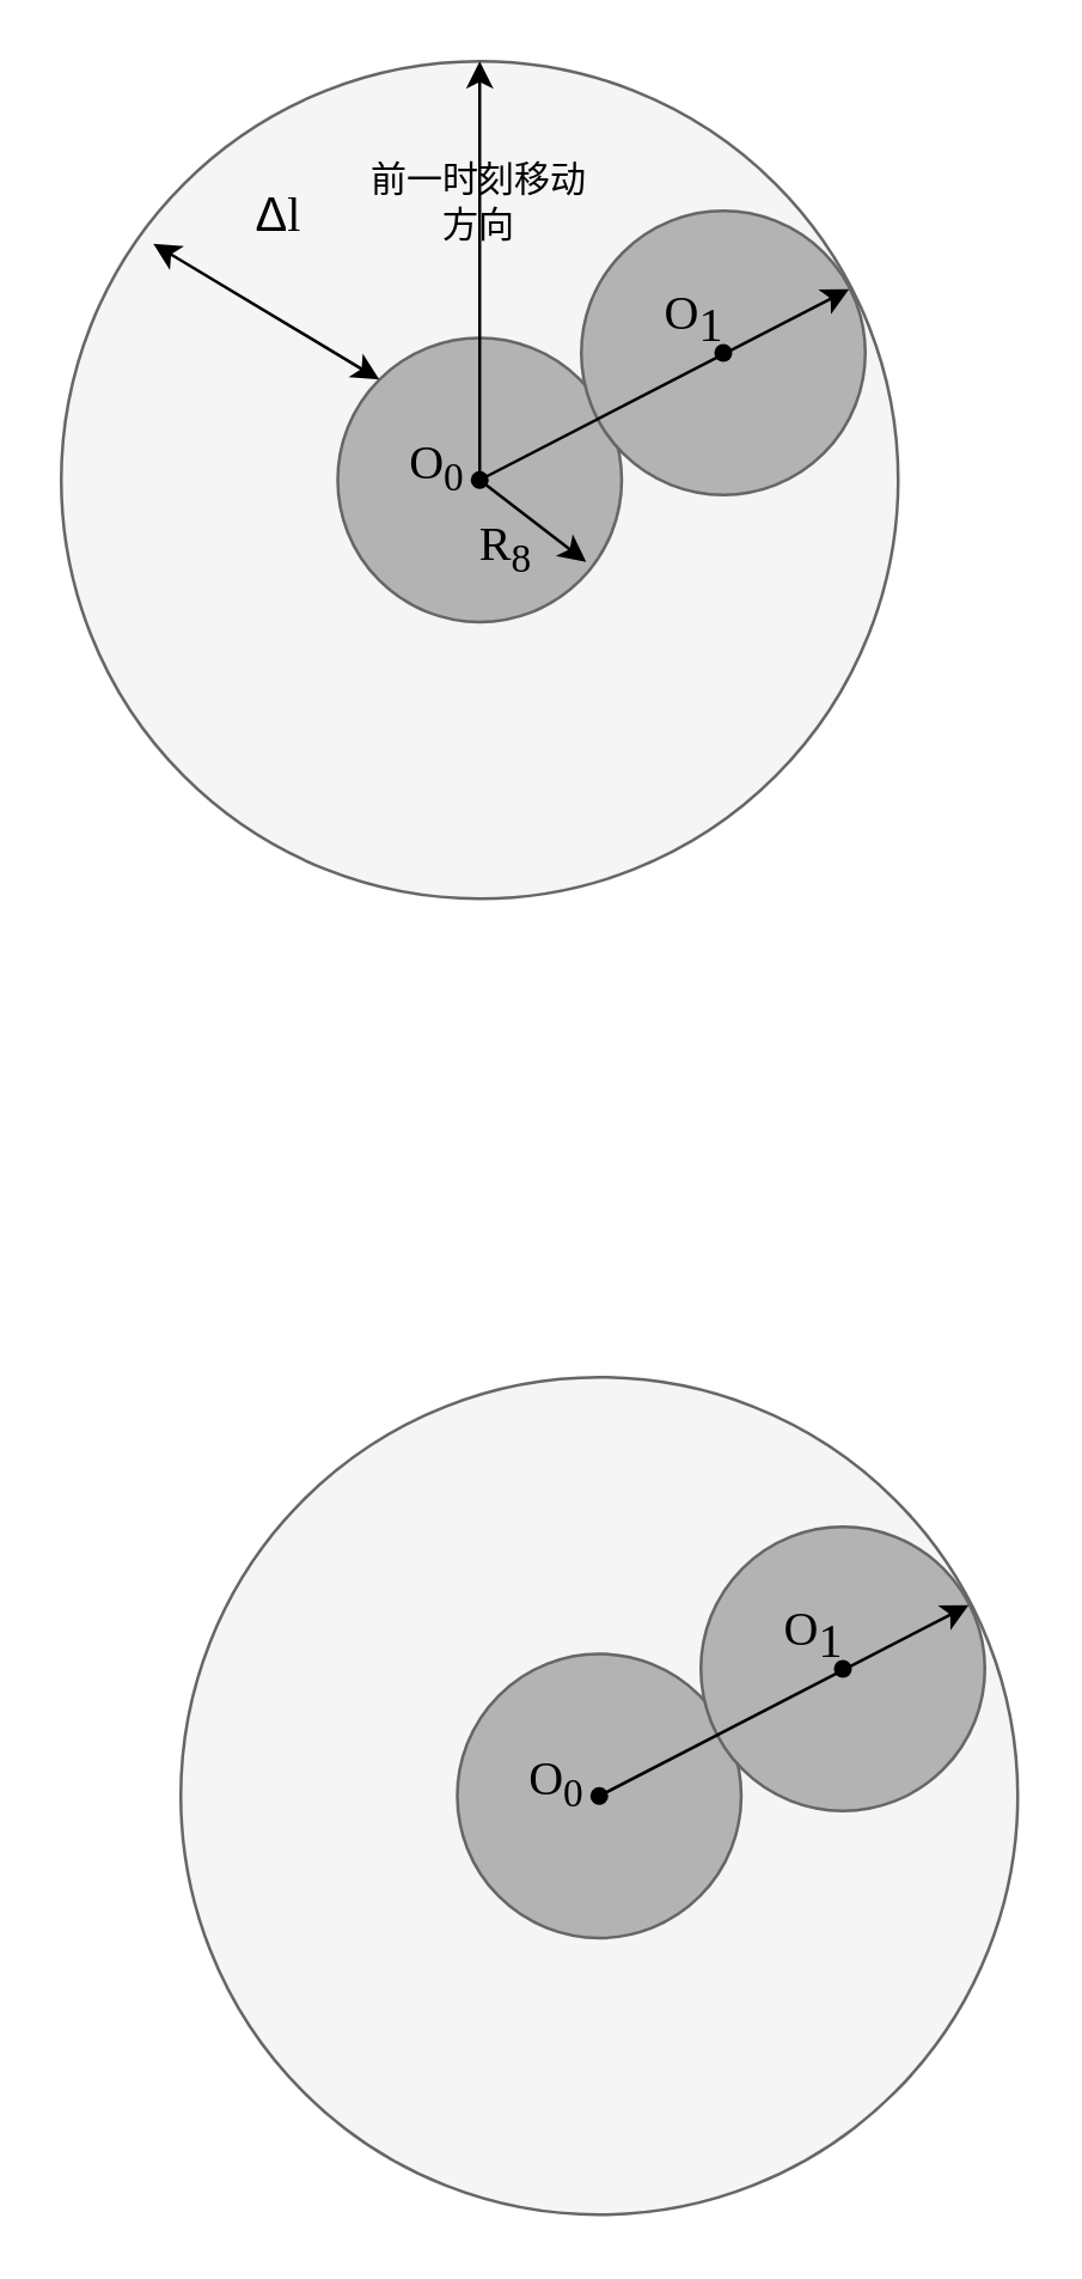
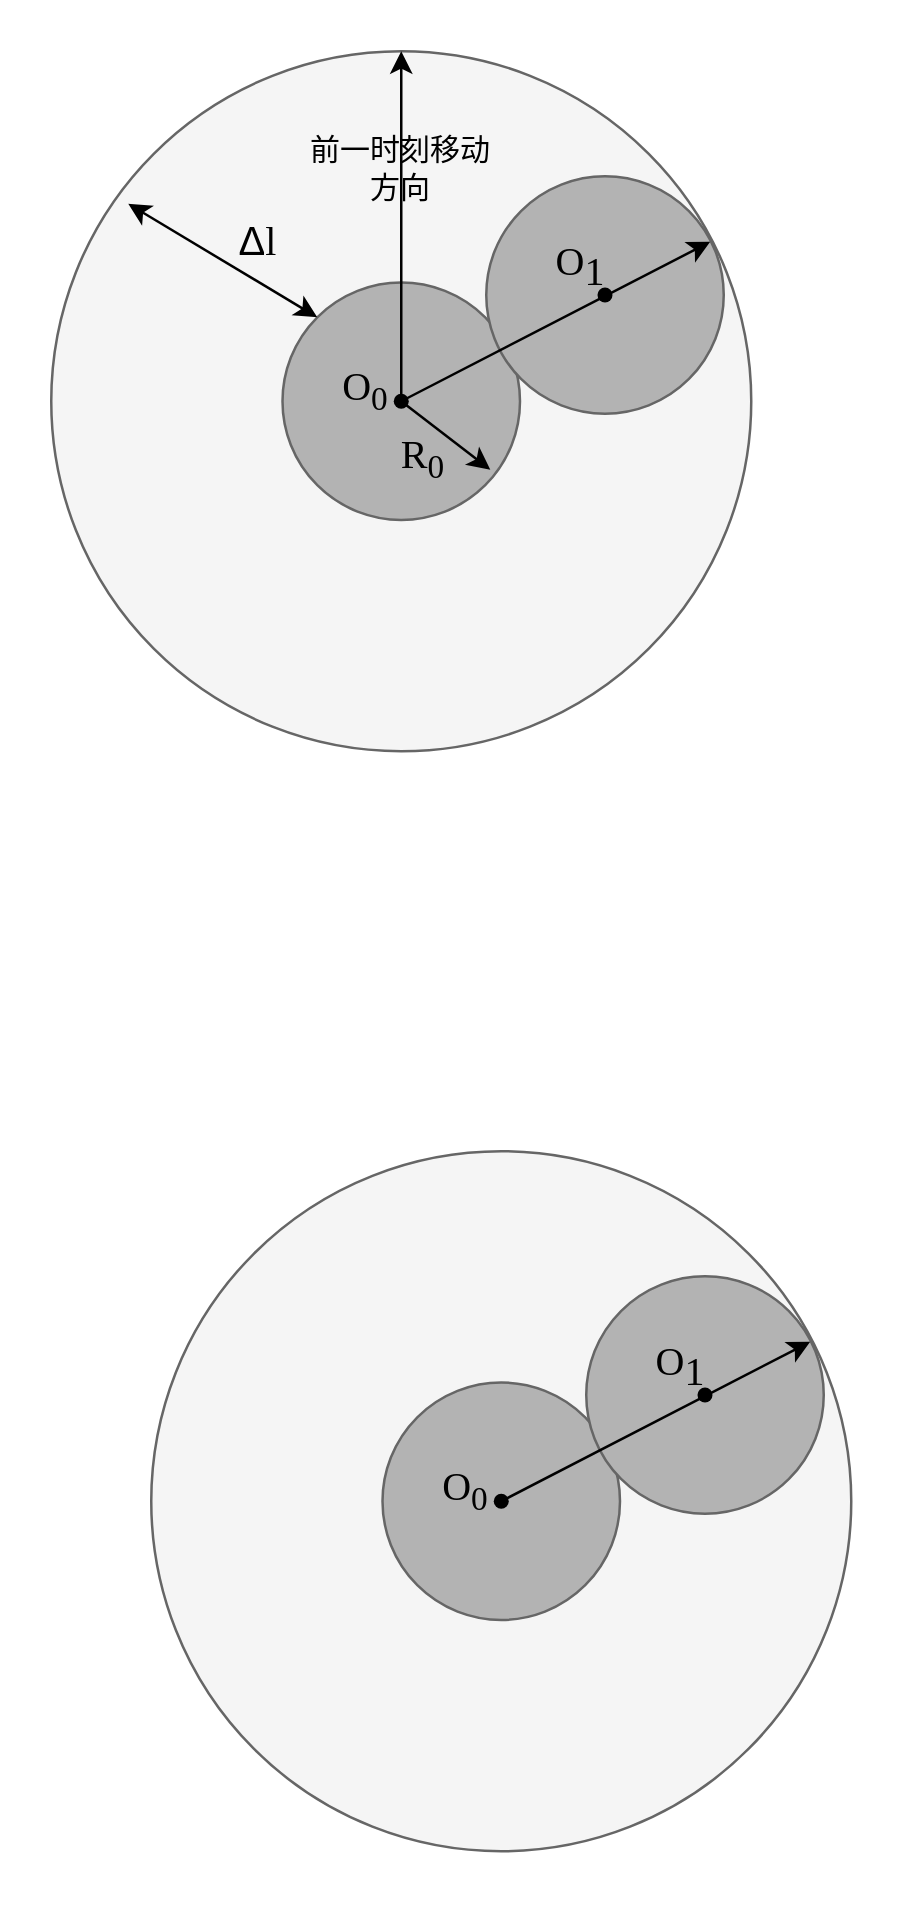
- <mxCell id="15" value="&lt;span style=&quot;font-size: 12.0pt&quot;&gt;Δ&lt;/span&gt;&lt;span lang=&quot;EN-US&quot; style=&quot;font-size: 12.0pt ; font-family: &amp;#34;times new roman&amp;#34; , serif&quot;&gt;l&lt;/span&gt;" style="text;html=1;strokeColor=none;fillColor=none;align=center;verticalAlign=middle;whiteSpace=wrap;rounded=0;" vertex="1" parent="1"><mxGeometry x="73" y="61" width="40" height="20" as="geometry" /></mxCell>
+ <mxCell id="15" value="&lt;span style=&quot;font-size: 12.0pt&quot;&gt;Δ&lt;/span&gt;&lt;span lang=&quot;EN-US&quot; style=&quot;font-size: 12.0pt ; font-family: &amp;#34;times new roman&amp;#34; , serif&quot;&gt;l&lt;/span&gt;" style="text;html=1;strokeColor=none;fillColor=none;align=center;verticalAlign=middle;whiteSpace=wrap;rounded=0;" vertex="1" parent="1"><mxGeometry x="83" y="86" width="40" height="20" as="geometry" /></mxCell>
- <mxCell id="8" value="&lt;span lang=&quot;EN-US&quot; style=&quot;font-size: 12.0pt ; font-family: &amp;#34;times new roman&amp;#34; , serif&quot;&gt;&lt;span lang=&quot;EN-US&quot; style=&quot;font-size: 12pt&quot;&gt;R&lt;sub&gt;8&lt;/sub&gt;&lt;/span&gt;&lt;br&gt;&lt;/span&gt;" style="text;html=1;strokeColor=none;fillColor=none;align=center;verticalAlign=middle;whiteSpace=wrap;rounded=0;" vertex="1" parent="1"><mxGeometry x="149" y="173" width="40" height="20" as="geometry" /></mxCell>
+ <mxCell id="8" value="&lt;span lang=&quot;EN-US&quot; style=&quot;font-size: 12.0pt ; font-family: &amp;#34;times new roman&amp;#34; , serif&quot;&gt;&lt;span lang=&quot;EN-US&quot; style=&quot;font-size: 12pt&quot;&gt;R&lt;sub&gt;0&lt;/sub&gt;&lt;/span&gt;&lt;br&gt;&lt;/span&gt;" style="text;html=1;strokeColor=none;fillColor=none;align=center;verticalAlign=middle;whiteSpace=wrap;rounded=0;" vertex="1" parent="1"><mxGeometry x="149" y="173" width="40" height="20" as="geometry" /></mxCell>
